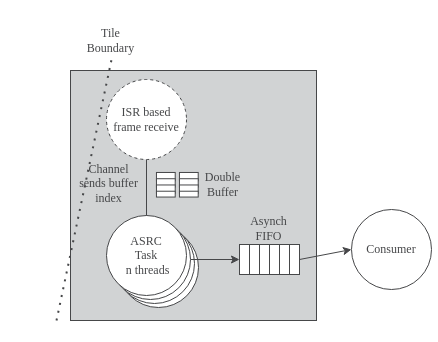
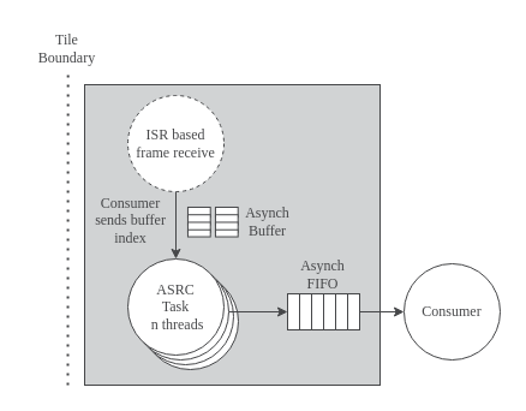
- <mxCell id="18" value="Tile&lt;br&gt;Boundary" style="text;html=1;align=center;verticalAlign=middle;resizable=0;points=[];autosize=1;strokeColor=none;fillColor=none;fontFamily=Arial Nova Light;fontColor=#464749;" parent="1" vertex="1"><mxGeometry x="75" y="20" width="70" height="40" as="geometry" /></mxCell>
+ <mxCell id="18" value="Tile&lt;br&gt;Boundary" style="text;html=1;align=center;verticalAlign=middle;resizable=0;points=[];autosize=1;strokeColor=none;fillColor=none;fontFamily=Arial Nova Light;fontColor=#464749;" parent="1" vertex="1"><mxGeometry x="20" y="20" width="70" height="40" as="geometry" /></mxCell>
- <mxCell id="31" value="Channel&lt;br&gt;sends buffer&lt;br&gt;index" style="text;html=1;align=center;verticalAlign=middle;resizable=0;points=[];autosize=1;strokeColor=none;fillColor=none;fontFamily=Arial Nova Light;fontColor=#464749;" parent="1" vertex="1"><mxGeometry x="68" y="153" width="80" height="60" as="geometry" /></mxCell>
+ <mxCell id="31" value="Consumer&lt;br&gt;sends buffer&lt;br&gt;index" style="text;html=1;align=center;verticalAlign=middle;resizable=0;points=[];autosize=1;strokeColor=none;fillColor=none;fontFamily=Arial Nova Light;fontColor=#464749;" parent="1" vertex="1"><mxGeometry x="68" y="153" width="80" height="60" as="geometry" /></mxCell>
- <mxCell id="32" value="Double&lt;br&gt;Buffer" style="text;html=1;align=center;verticalAlign=middle;resizable=0;points=[];autosize=1;strokeColor=none;fillColor=none;fontFamily=Arial Nova Light;fontColor=#464749;" parent="1" vertex="1"><mxGeometry x="192" y="164" width="60" height="40" as="geometry" /></mxCell>
+ <mxCell id="32" value="Asynch&lt;br&gt;Buffer" style="text;html=1;align=center;verticalAlign=middle;resizable=0;points=[];autosize=1;strokeColor=none;fillColor=none;fontFamily=Arial Nova Light;fontColor=#464749;" parent="1" vertex="1"><mxGeometry x="192" y="164" width="60" height="40" as="geometry" /></mxCell>
- <mxCell id="19" style="edgeStyle=Arial Nova Light;rounded=1;orthogonalLoop=1;jettySize=auto;html=1;exitX=0.5;exitY=1;exitDx=0;exitDy=0;entryX=0.5;entryY=0;entryDx=0;entryDy=0;strokeColor=#464749;fontFamily=Arial Nova Light;fontColor=#464749;fillColor=#FFFFFF;endArrow=none;" parent="1" source="20" target="7" edge="1"><mxGeometry relative="1" as="geometry" /></mxCell>
+ <mxCell id="19" style="edgeStyle=Arial Nova Light;rounded=1;orthogonalLoop=1;jettySize=auto;html=1;exitX=0.5;exitY=1;exitDx=0;exitDy=0;entryX=0.5;entryY=0;entryDx=0;entryDy=0;strokeColor=#464749;fontFamily=Arial Nova Light;fontColor=#464749;fillColor=#FFFFFF;" parent="1" source="20" target="7" edge="1"><mxGeometry relative="1" as="geometry" /></mxCell>
- <mxCell id="15" value="Consumer" style="ellipse;whiteSpace=wrap;html=1;aspect=fixed;strokeColor=#464749;fontFamily=Arial Nova Light;fontColor=#464749;fillColor=#FFFFFF;" parent="1" vertex="1"><mxGeometry x="351" y="209" width="80" height="80" as="geometry" /></mxCell>
+ <mxCell id="15" value="Consumer" style="ellipse;whiteSpace=wrap;html=1;aspect=fixed;strokeColor=#464749;fontFamily=Arial Nova Light;fontColor=#464749;fillColor=#FFFFFF;" parent="1" vertex="1"><mxGeometry x="336" y="219" width="80" height="80" as="geometry" /></mxCell>
